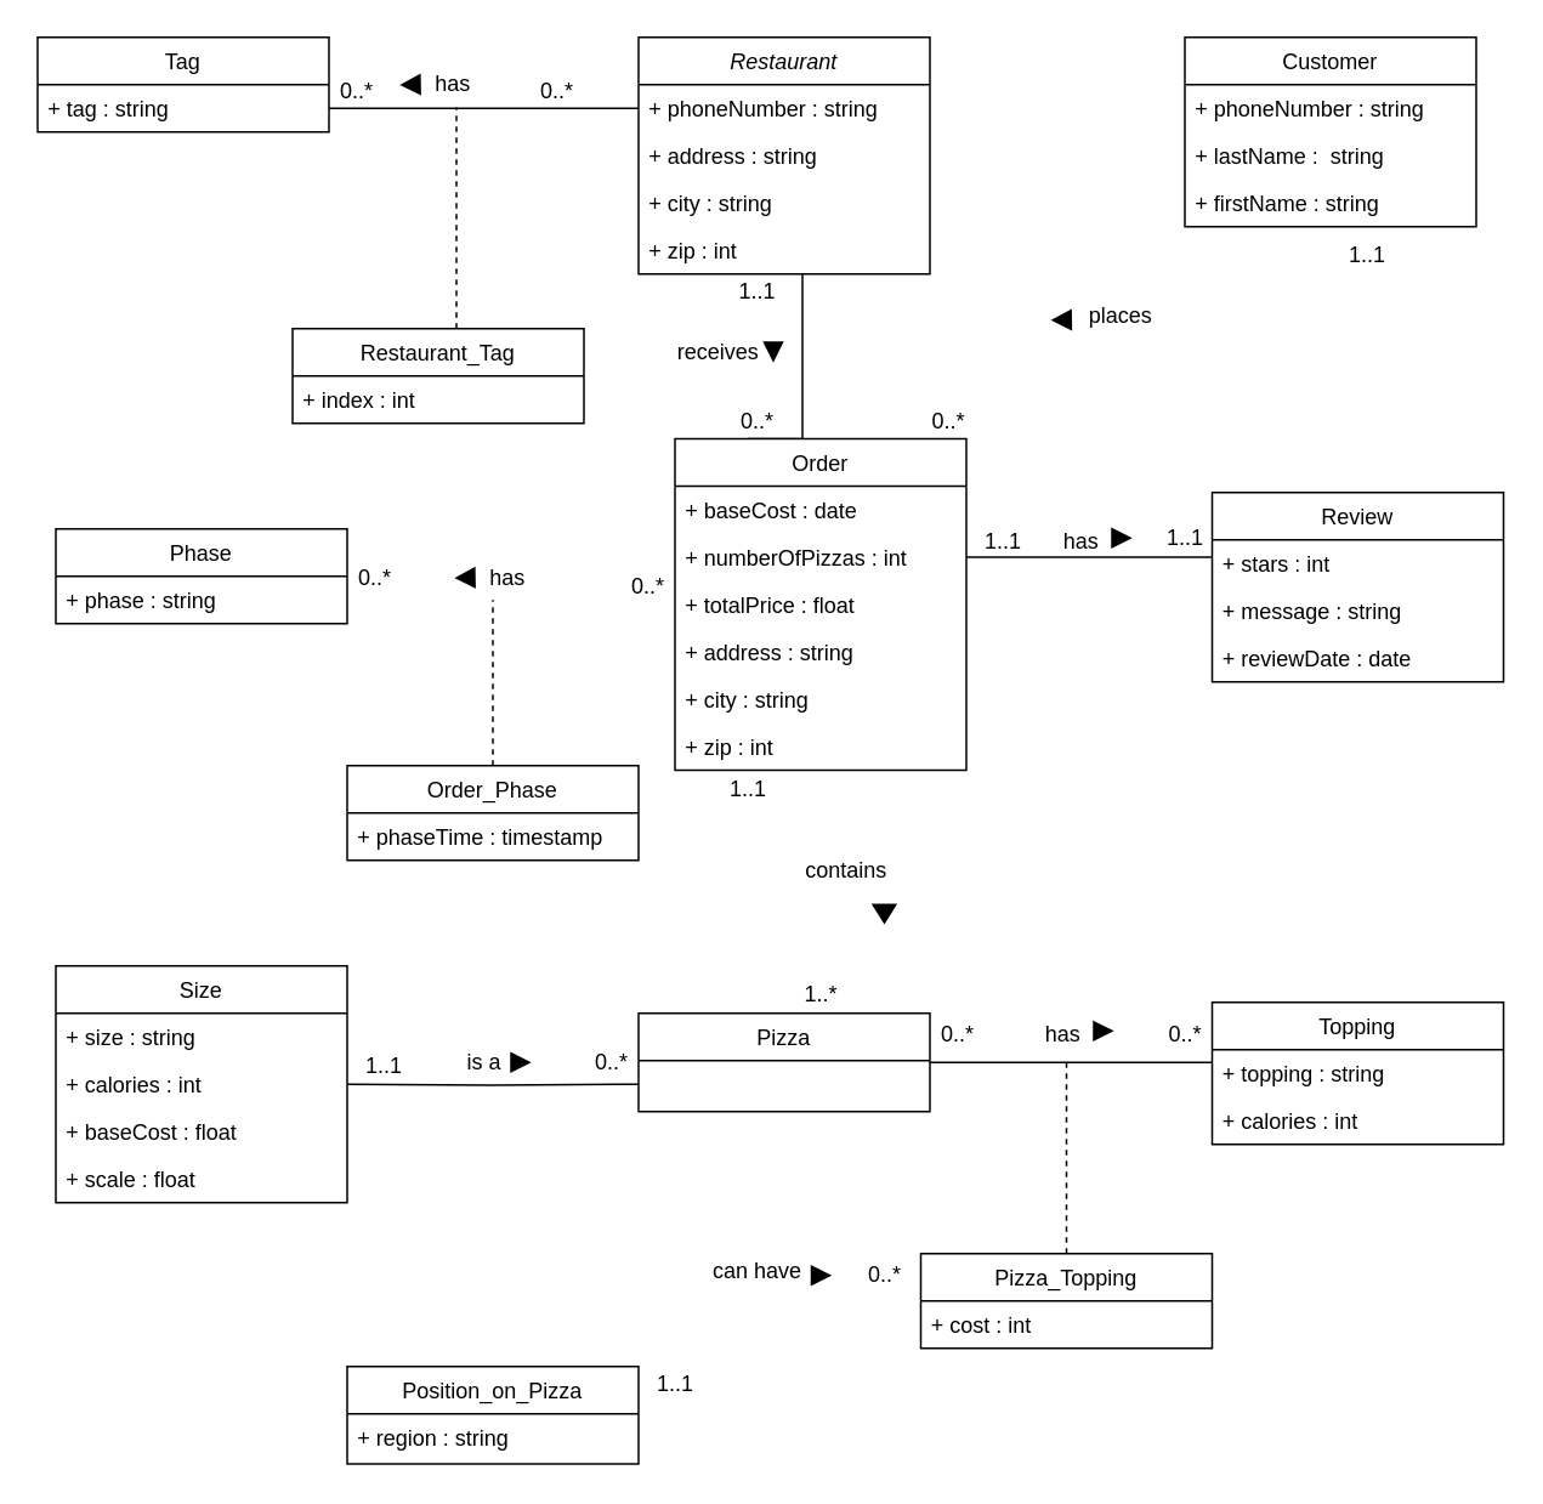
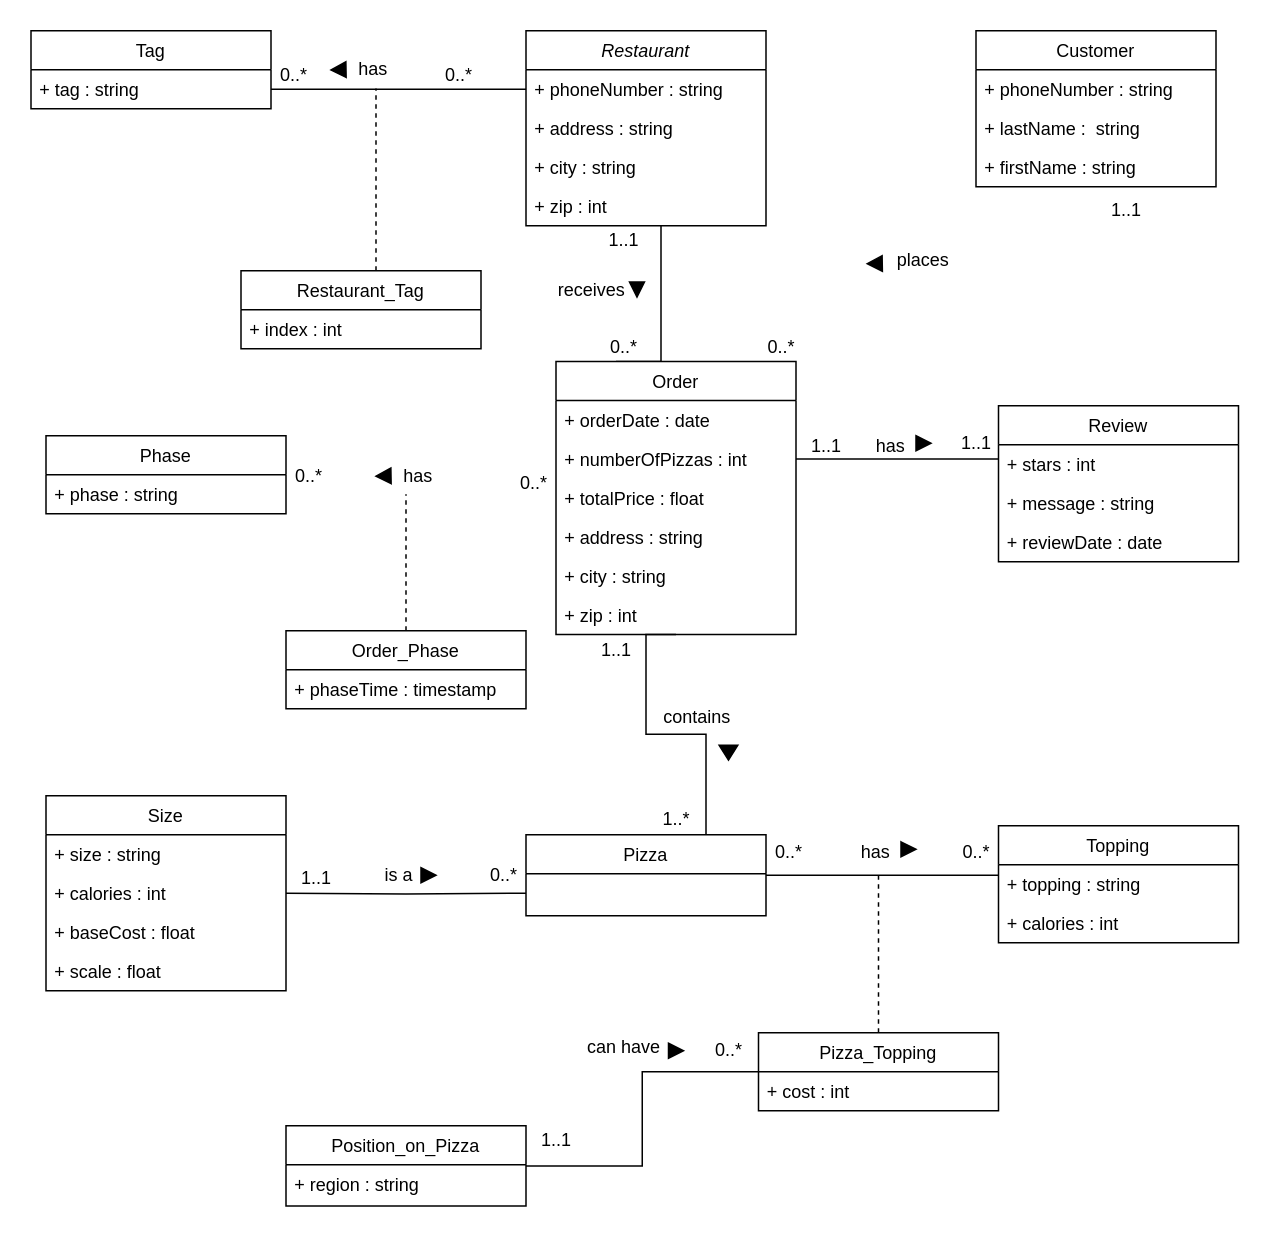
- <mxCell id="25" value="+ baseCost : date&#10;" style="text;align=left;verticalAlign=top;spacingLeft=4;spacingRight=4;overflow=hidden;rotatable=0;points=[[0,0.5],[1,0.5]];portConstraint=eastwest;" vertex="1" parent="24"><mxGeometry y="26" width="160" height="26" as="geometry" /></mxCell>
+ <mxCell id="25" value="+ orderDate : date&#10;" style="text;align=left;verticalAlign=top;spacingLeft=4;spacingRight=4;overflow=hidden;rotatable=0;points=[[0,0.5],[1,0.5]];portConstraint=eastwest;" vertex="1" parent="24"><mxGeometry y="26" width="160" height="26" as="geometry" /></mxCell>
+ <mxCell id="40" style="edgeStyle=orthogonalEdgeStyle;rounded=0;orthogonalLoop=1;jettySize=auto;html=0;entryX=0.5;entryY=1;entryDx=0;entryDy=0;fontColor=#000000;endArrow=none;endFill=0;" edge="1" parent="1" source="41" target="24"><mxGeometry relative="1" as="geometry"><Array as="points"><mxPoint x="470" y="489" /><mxPoint x="430" y="489" /><mxPoint x="430" y="422" /></Array></mxGeometry></mxCell>
+ <mxCell id="67" style="edgeStyle=orthogonalEdgeStyle;rounded=0;orthogonalLoop=1;jettySize=auto;html=0;fontColor=#000000;endArrow=none;endFill=0;entryX=0;entryY=0.5;entryDx=0;entryDy=0;" edge="1" parent="1" source="68" target="56"><mxGeometry relative="1" as="geometry"><mxPoint x="500" y="713" as="targetPoint" /></mxGeometry></mxCell>
